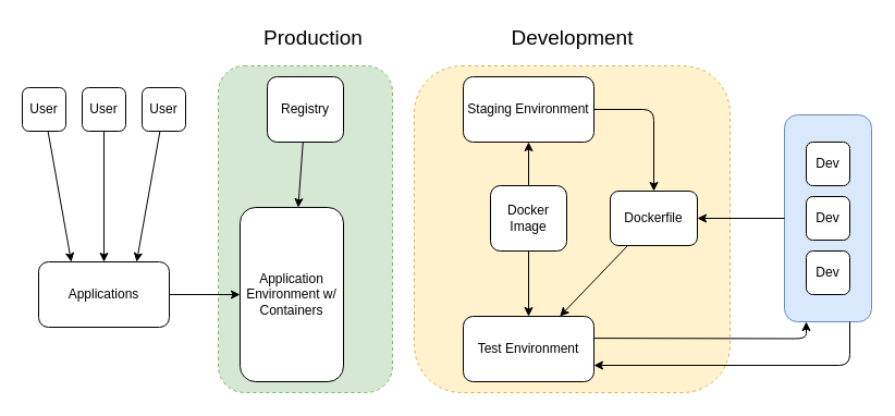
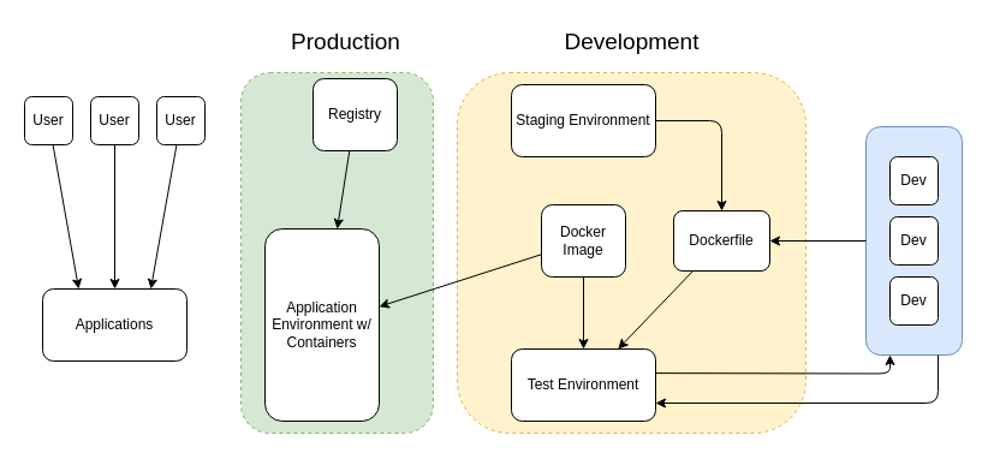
- <mxCell id="24" value="Registry" style="rounded=1;whiteSpace=wrap;html=1;" vertex="1" parent="1"><mxGeometry x="245" y="70" width="70" height="60" as="geometry" /></mxCell>
+ <mxCell id="24" value="Registry" style="rounded=1;whiteSpace=wrap;html=1;" vertex="1" parent="1"><mxGeometry x="260" y="65" width="70" height="60" as="geometry" /></mxCell>
- <mxCell id="13" style="edgeStyle=none;html=1;fontSize=19;" edge="1" parent="1" source="15" target="10"><mxGeometry relative="1" as="geometry" /></mxCell>
+ <mxCell id="13" style="edgeStyle=none;html=1;fontSize=19;" edge="1" parent="1" source="15" target="6"><mxGeometry relative="1" as="geometry" /></mxCell>
- <mxCell id="4" style="edgeStyle=none;html=1;entryX=0;entryY=0.5;entryDx=0;entryDy=0;" edge="1" parent="1" source="5" target="6"><mxGeometry relative="1" as="geometry" /></mxCell>
